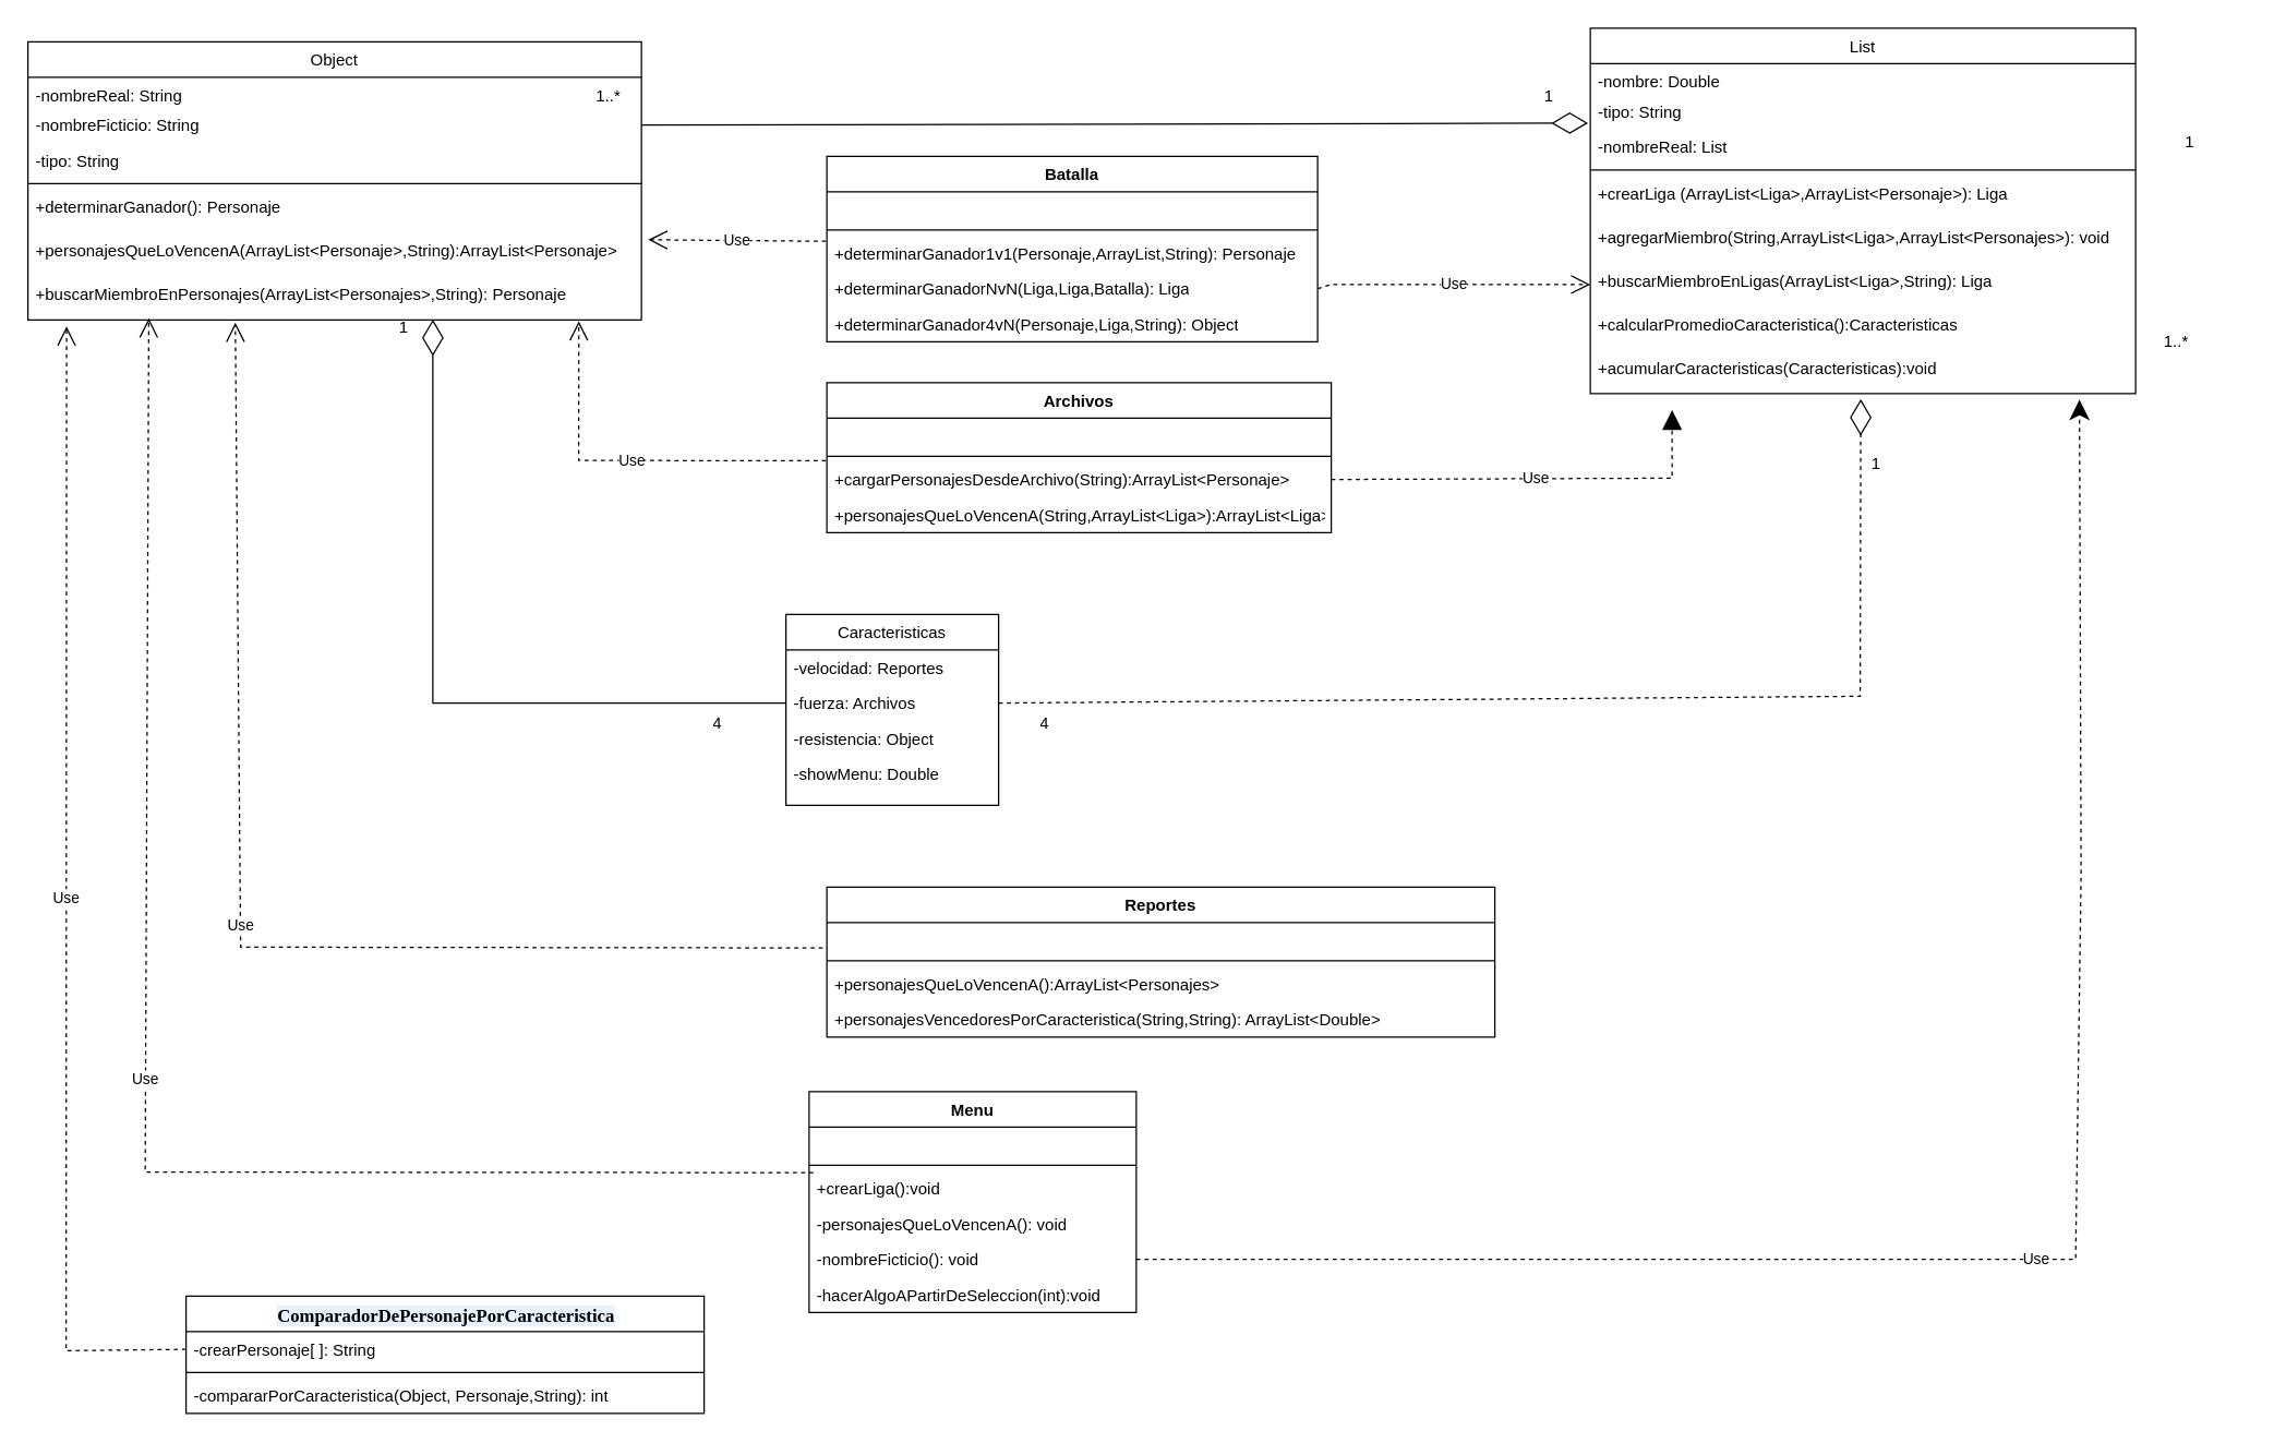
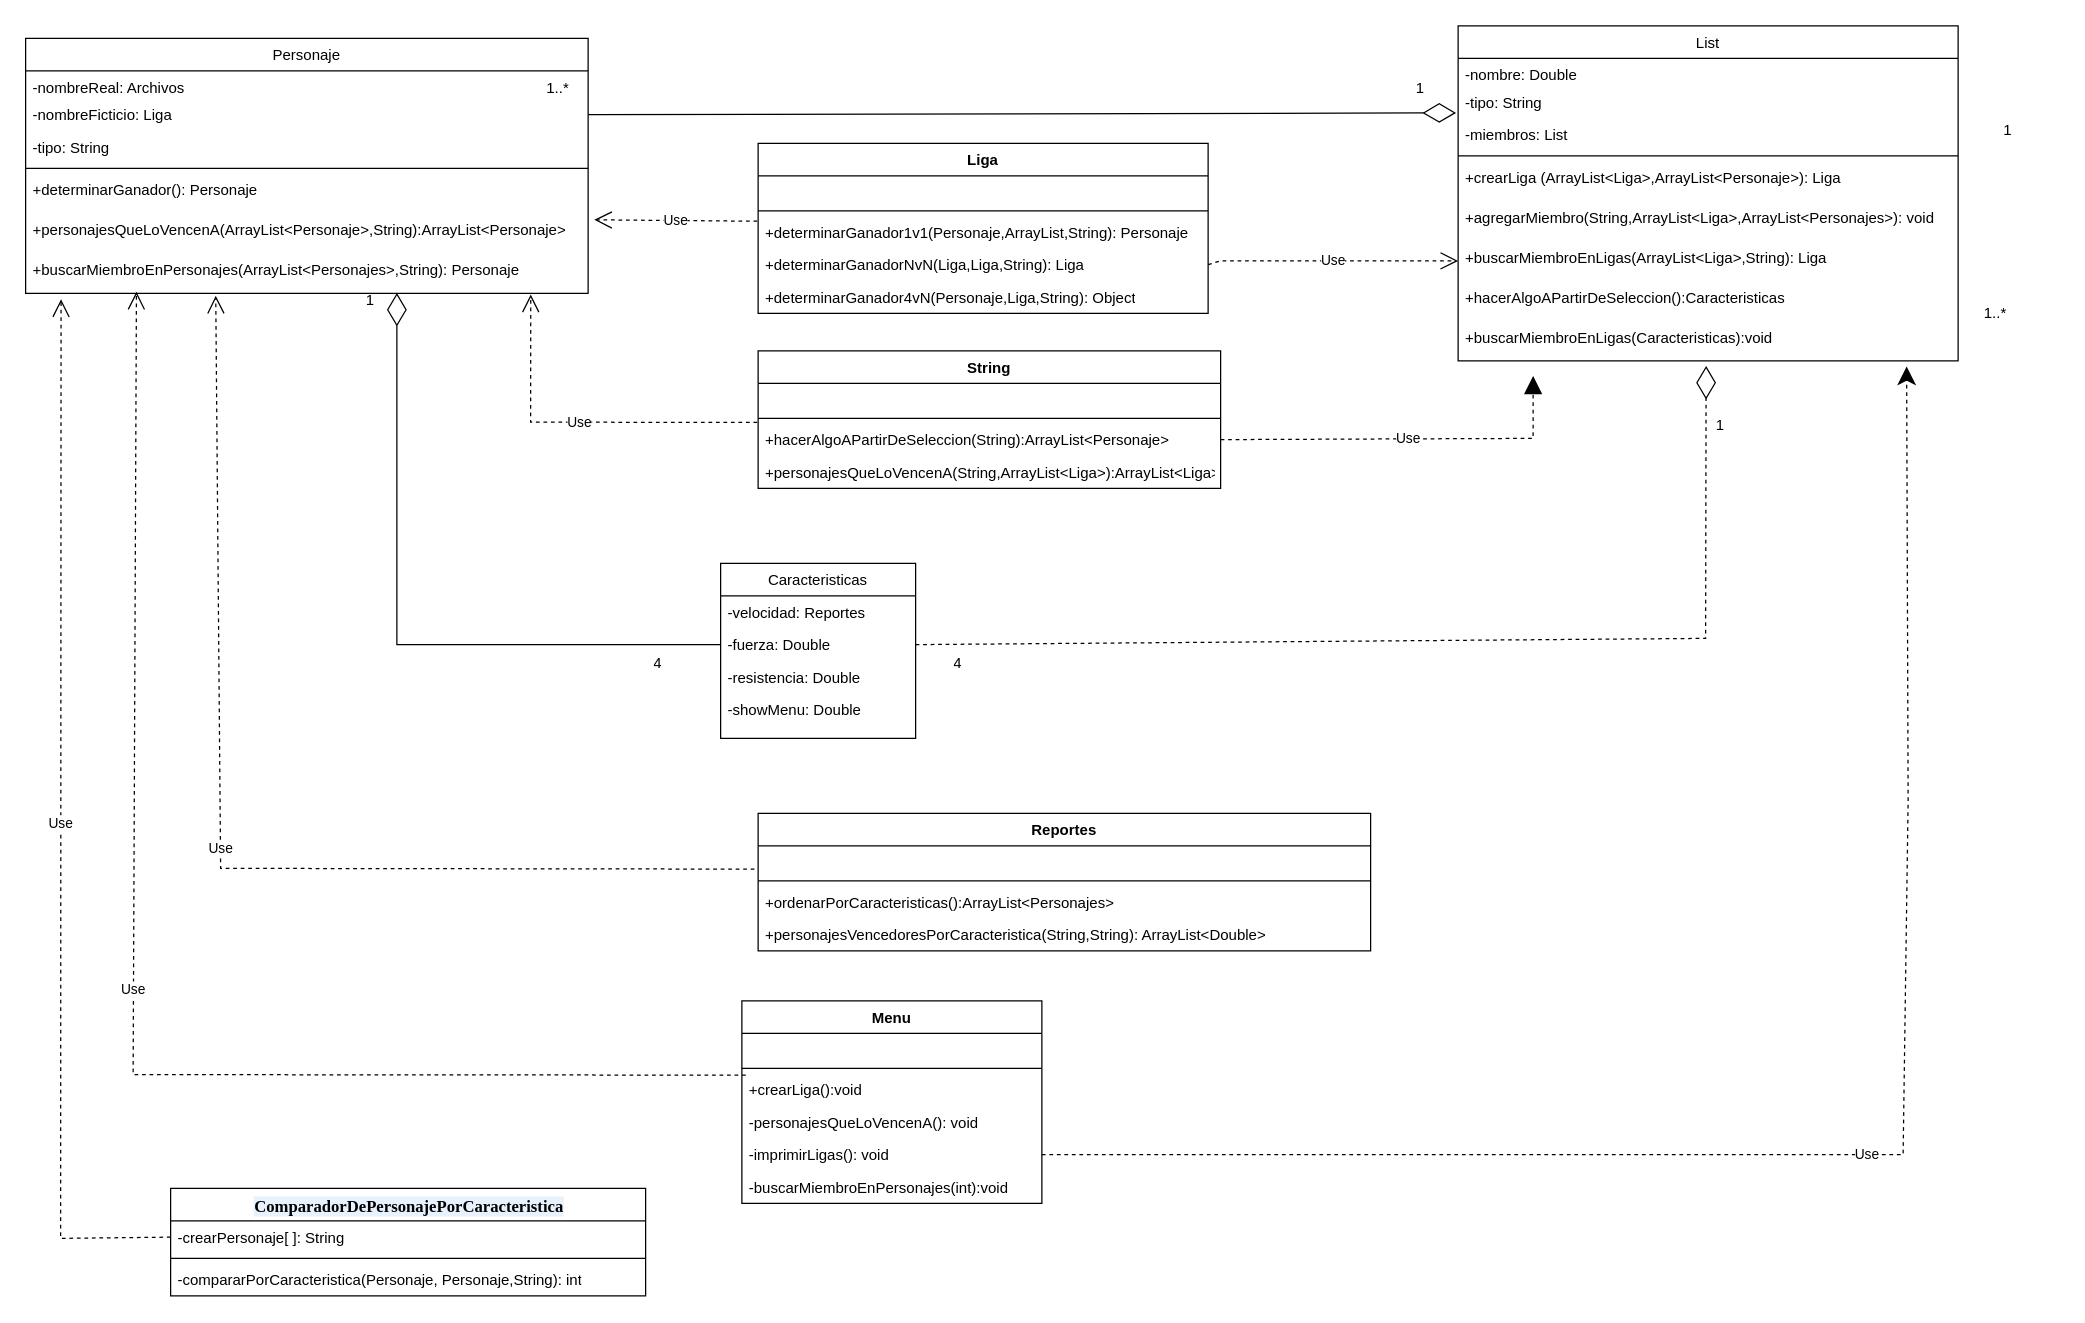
- <mxCell id="2" value="Object" style="swimlane;fontStyle=0;align=center;verticalAlign=top;childLayout=stackLayout;horizontal=1;startSize=26;horizontalStack=0;resizeParent=1;resizeLast=0;collapsible=1;marginBottom=0;rounded=0;shadow=0;strokeWidth=1;" parent="1" vertex="1"><mxGeometry x="20" y="30" width="450" height="204" as="geometry"><mxRectangle x="230" y="140" width="160" height="26" as="alternateBounds" /></mxGeometry></mxCell>
+ <mxCell id="2" value="Personaje" style="swimlane;fontStyle=0;align=center;verticalAlign=top;childLayout=stackLayout;horizontal=1;startSize=26;horizontalStack=0;resizeParent=1;resizeLast=0;collapsible=1;marginBottom=0;rounded=0;shadow=0;strokeWidth=1;" parent="1" vertex="1"><mxGeometry x="20" y="30" width="450" height="204" as="geometry"><mxRectangle x="230" y="140" width="160" height="26" as="alternateBounds" /></mxGeometry></mxCell>
- <mxCell id="3" value="-nombreReal: String" style="text;align=left;verticalAlign=top;spacingLeft=4;spacingRight=4;overflow=hidden;rotatable=0;points=[[0,0.5],[1,0.5]];portConstraint=eastwest;" parent="2" vertex="1"><mxGeometry y="26" width="450" height="22" as="geometry" /></mxCell>
+ <mxCell id="3" value="-nombreReal: Archivos" style="text;align=left;verticalAlign=top;spacingLeft=4;spacingRight=4;overflow=hidden;rotatable=0;points=[[0,0.5],[1,0.5]];portConstraint=eastwest;" parent="2" vertex="1"><mxGeometry y="26" width="450" height="22" as="geometry" /></mxCell>
- <mxCell id="4" value="-nombreFicticio: String" style="text;align=left;verticalAlign=top;spacingLeft=4;spacingRight=4;overflow=hidden;rotatable=0;points=[[0,0.5],[1,0.5]];portConstraint=eastwest;rounded=0;shadow=0;html=0;" parent="2" vertex="1"><mxGeometry y="48" width="450" height="26" as="geometry" /></mxCell>
+ <mxCell id="4" value="-nombreFicticio: Liga" style="text;align=left;verticalAlign=top;spacingLeft=4;spacingRight=4;overflow=hidden;rotatable=0;points=[[0,0.5],[1,0.5]];portConstraint=eastwest;rounded=0;shadow=0;html=0;" parent="2" vertex="1"><mxGeometry y="48" width="450" height="26" as="geometry" /></mxCell>
- <mxCell id="21" value="-nombreReal: List" style="text;align=left;verticalAlign=top;spacingLeft=4;spacingRight=4;overflow=hidden;rotatable=0;points=[[0,0.5],[1,0.5]];portConstraint=eastwest;rounded=0;shadow=0;html=0;" parent="18" vertex="1"><mxGeometry y="74" width="400" height="26" as="geometry" /></mxCell>
+ <mxCell id="21" value="-miembros: List" style="text;align=left;verticalAlign=top;spacingLeft=4;spacingRight=4;overflow=hidden;rotatable=0;points=[[0,0.5],[1,0.5]];portConstraint=eastwest;rounded=0;shadow=0;html=0;" parent="18" vertex="1"><mxGeometry y="74" width="400" height="26" as="geometry" /></mxCell>
- <mxCell id="36" value="Batalla" style="swimlane;fontStyle=1;align=center;verticalAlign=top;childLayout=stackLayout;horizontal=1;startSize=26;horizontalStack=0;resizeParent=1;resizeParentMax=0;resizeLast=0;collapsible=1;marginBottom=0;whiteSpace=wrap;html=1;" parent="1" vertex="1"><mxGeometry x="606" y="114" width="360" height="136" as="geometry" /></mxCell>
+ <mxCell id="36" value="Liga" style="swimlane;fontStyle=1;align=center;verticalAlign=top;childLayout=stackLayout;horizontal=1;startSize=26;horizontalStack=0;resizeParent=1;resizeParentMax=0;resizeLast=0;collapsible=1;marginBottom=0;whiteSpace=wrap;html=1;" parent="1" vertex="1"><mxGeometry x="606" y="114" width="360" height="136" as="geometry" /></mxCell>
- <mxCell id="40" value="+determinarGanadorNvN(Liga,Liga,Batalla): Liga" style="text;strokeColor=none;fillColor=none;align=left;verticalAlign=top;spacingLeft=4;spacingRight=4;overflow=hidden;rotatable=0;points=[[0,0.5],[1,0.5]];portConstraint=eastwest;whiteSpace=wrap;html=1;" parent="36" vertex="1"><mxGeometry y="84" width="360" height="26" as="geometry" /></mxCell>
+ <mxCell id="40" value="+determinarGanadorNvN(Liga,Liga,String): Liga" style="text;strokeColor=none;fillColor=none;align=left;verticalAlign=top;spacingLeft=4;spacingRight=4;overflow=hidden;rotatable=0;points=[[0,0.5],[1,0.5]];portConstraint=eastwest;whiteSpace=wrap;html=1;" parent="36" vertex="1"><mxGeometry y="84" width="360" height="26" as="geometry" /></mxCell>
- <mxCell id="26" value="+calcularPromedioCaracteristica():Caracteristicas" style="text;align=left;verticalAlign=top;spacingLeft=4;spacingRight=4;overflow=hidden;rotatable=0;points=[[0,0.5],[1,0.5]];portConstraint=eastwest;" parent="18" vertex="1"><mxGeometry y="204" width="400" height="32" as="geometry" /></mxCell>
+ <mxCell id="26" value="+hacerAlgoAPartirDeSeleccion():Caracteristicas" style="text;align=left;verticalAlign=top;spacingLeft=4;spacingRight=4;overflow=hidden;rotatable=0;points=[[0,0.5],[1,0.5]];portConstraint=eastwest;" parent="18" vertex="1"><mxGeometry y="204" width="400" height="32" as="geometry" /></mxCell>
- <mxCell id="27" value="+acumularCaracteristicas(Caracteristicas):void" style="text;align=left;verticalAlign=top;spacingLeft=4;spacingRight=4;overflow=hidden;rotatable=0;points=[[0,0.5],[1,0.5]];portConstraint=eastwest;" parent="18" vertex="1"><mxGeometry y="236" width="400" height="32" as="geometry" /></mxCell>
+ <mxCell id="27" value="+buscarMiembroEnLigas(Caracteristicas):void" style="text;align=left;verticalAlign=top;spacingLeft=4;spacingRight=4;overflow=hidden;rotatable=0;points=[[0,0.5],[1,0.5]];portConstraint=eastwest;" parent="18" vertex="1"><mxGeometry y="236" width="400" height="32" as="geometry" /></mxCell>
- <mxCell id="44" value="Archivos" style="swimlane;fontStyle=1;align=center;verticalAlign=top;childLayout=stackLayout;horizontal=1;startSize=26;horizontalStack=0;resizeParent=1;resizeParentMax=0;resizeLast=0;collapsible=1;marginBottom=0;whiteSpace=wrap;html=1;" parent="1" vertex="1"><mxGeometry x="606" y="280" width="370" height="110" as="geometry" /></mxCell>
+ <mxCell id="44" value="String" style="swimlane;fontStyle=1;align=center;verticalAlign=top;childLayout=stackLayout;horizontal=1;startSize=26;horizontalStack=0;resizeParent=1;resizeParentMax=0;resizeLast=0;collapsible=1;marginBottom=0;whiteSpace=wrap;html=1;" parent="1" vertex="1"><mxGeometry x="606" y="280" width="370" height="110" as="geometry" /></mxCell>
- <mxCell id="47" value="+cargarPersonajesDesdeArchivo(String):ArrayList&amp;lt;Personaje&amp;gt;" style="text;strokeColor=none;fillColor=none;align=left;verticalAlign=top;spacingLeft=4;spacingRight=4;overflow=hidden;rotatable=0;points=[[0,0.5],[1,0.5]];portConstraint=eastwest;whiteSpace=wrap;html=1;" parent="44" vertex="1"><mxGeometry y="58" width="370" height="26" as="geometry" /></mxCell>
+ <mxCell id="47" value="+hacerAlgoAPartirDeSeleccion(String):ArrayList&amp;lt;Personaje&amp;gt;" style="text;strokeColor=none;fillColor=none;align=left;verticalAlign=top;spacingLeft=4;spacingRight=4;overflow=hidden;rotatable=0;points=[[0,0.5],[1,0.5]];portConstraint=eastwest;whiteSpace=wrap;html=1;" parent="44" vertex="1"><mxGeometry y="58" width="370" height="26" as="geometry" /></mxCell>
- <mxCell id="12" value="-fuerza: Archivos" style="text;align=left;verticalAlign=top;spacingLeft=4;spacingRight=4;overflow=hidden;rotatable=0;points=[[0,0.5],[1,0.5]];portConstraint=eastwest;rounded=0;shadow=0;html=0;" parent="10" vertex="1"><mxGeometry y="52" width="156" height="26" as="geometry" /></mxCell>
+ <mxCell id="12" value="-fuerza: Double" style="text;align=left;verticalAlign=top;spacingLeft=4;spacingRight=4;overflow=hidden;rotatable=0;points=[[0,0.5],[1,0.5]];portConstraint=eastwest;rounded=0;shadow=0;html=0;" parent="10" vertex="1"><mxGeometry y="52" width="156" height="26" as="geometry" /></mxCell>
- <mxCell id="13" value="-resistencia: Object" style="text;align=left;verticalAlign=top;spacingLeft=4;spacingRight=4;overflow=hidden;rotatable=0;points=[[0,0.5],[1,0.5]];portConstraint=eastwest;rounded=0;shadow=0;html=0;" parent="10" vertex="1"><mxGeometry y="78" width="156" height="26" as="geometry" /></mxCell>
+ <mxCell id="13" value="-resistencia: Double" style="text;align=left;verticalAlign=top;spacingLeft=4;spacingRight=4;overflow=hidden;rotatable=0;points=[[0,0.5],[1,0.5]];portConstraint=eastwest;rounded=0;shadow=0;html=0;" parent="10" vertex="1"><mxGeometry y="78" width="156" height="26" as="geometry" /></mxCell>
- <mxCell id="54" value="+personajesQueLoVencenA():ArrayList&amp;lt;Personajes&amp;gt;" style="text;strokeColor=none;fillColor=none;align=left;verticalAlign=top;spacingLeft=4;spacingRight=4;overflow=hidden;rotatable=0;points=[[0,0.5],[1,0.5]];portConstraint=eastwest;whiteSpace=wrap;html=1;" parent="51" vertex="1"><mxGeometry y="58" width="490" height="26" as="geometry" /></mxCell>
+ <mxCell id="54" value="+ordenarPorCaracteristicas():ArrayList&amp;lt;Personajes&amp;gt;" style="text;strokeColor=none;fillColor=none;align=left;verticalAlign=top;spacingLeft=4;spacingRight=4;overflow=hidden;rotatable=0;points=[[0,0.5],[1,0.5]];portConstraint=eastwest;whiteSpace=wrap;html=1;" parent="51" vertex="1"><mxGeometry y="58" width="490" height="26" as="geometry" /></mxCell>
- <mxCell id="62" value="-nombreFicticio(): void" style="text;strokeColor=none;fillColor=none;align=left;verticalAlign=top;spacingLeft=4;spacingRight=4;overflow=hidden;rotatable=0;points=[[0,0.5],[1,0.5]];portConstraint=eastwest;whiteSpace=wrap;html=1;" parent="57" vertex="1"><mxGeometry y="110" width="240" height="26" as="geometry" /></mxCell>
+ <mxCell id="62" value="-imprimirLigas(): void" style="text;strokeColor=none;fillColor=none;align=left;verticalAlign=top;spacingLeft=4;spacingRight=4;overflow=hidden;rotatable=0;points=[[0,0.5],[1,0.5]];portConstraint=eastwest;whiteSpace=wrap;html=1;" parent="57" vertex="1"><mxGeometry y="110" width="240" height="26" as="geometry" /></mxCell>
- <mxCell id="63" value="-hacerAlgoAPartirDeSeleccion(int):void" style="text;strokeColor=none;fillColor=none;align=left;verticalAlign=top;spacingLeft=4;spacingRight=4;overflow=hidden;rotatable=0;points=[[0,0.5],[1,0.5]];portConstraint=eastwest;whiteSpace=wrap;html=1;" parent="57" vertex="1"><mxGeometry y="136" width="240" height="26" as="geometry" /></mxCell>
+ <mxCell id="63" value="-buscarMiembroEnPersonajes(int):void" style="text;strokeColor=none;fillColor=none;align=left;verticalAlign=top;spacingLeft=4;spacingRight=4;overflow=hidden;rotatable=0;points=[[0,0.5],[1,0.5]];portConstraint=eastwest;whiteSpace=wrap;html=1;" parent="57" vertex="1"><mxGeometry y="136" width="240" height="26" as="geometry" /></mxCell>
- <mxCell id="69" value="-compararPorCaracteristica(Object, Personaje,String): int" style="text;strokeColor=none;fillColor=none;align=left;verticalAlign=top;spacingLeft=4;spacingRight=4;overflow=hidden;rotatable=0;points=[[0,0.5],[1,0.5]];portConstraint=eastwest;whiteSpace=wrap;html=1;" vertex="1" parent="66"><mxGeometry y="60" width="380" height="26" as="geometry" /></mxCell>
+ <mxCell id="69" value="-compararPorCaracteristica(Personaje, Personaje,String): int" style="text;strokeColor=none;fillColor=none;align=left;verticalAlign=top;spacingLeft=4;spacingRight=4;overflow=hidden;rotatable=0;points=[[0,0.5],[1,0.5]];portConstraint=eastwest;whiteSpace=wrap;html=1;" vertex="1" parent="66"><mxGeometry y="60" width="380" height="26" as="geometry" /></mxCell>
